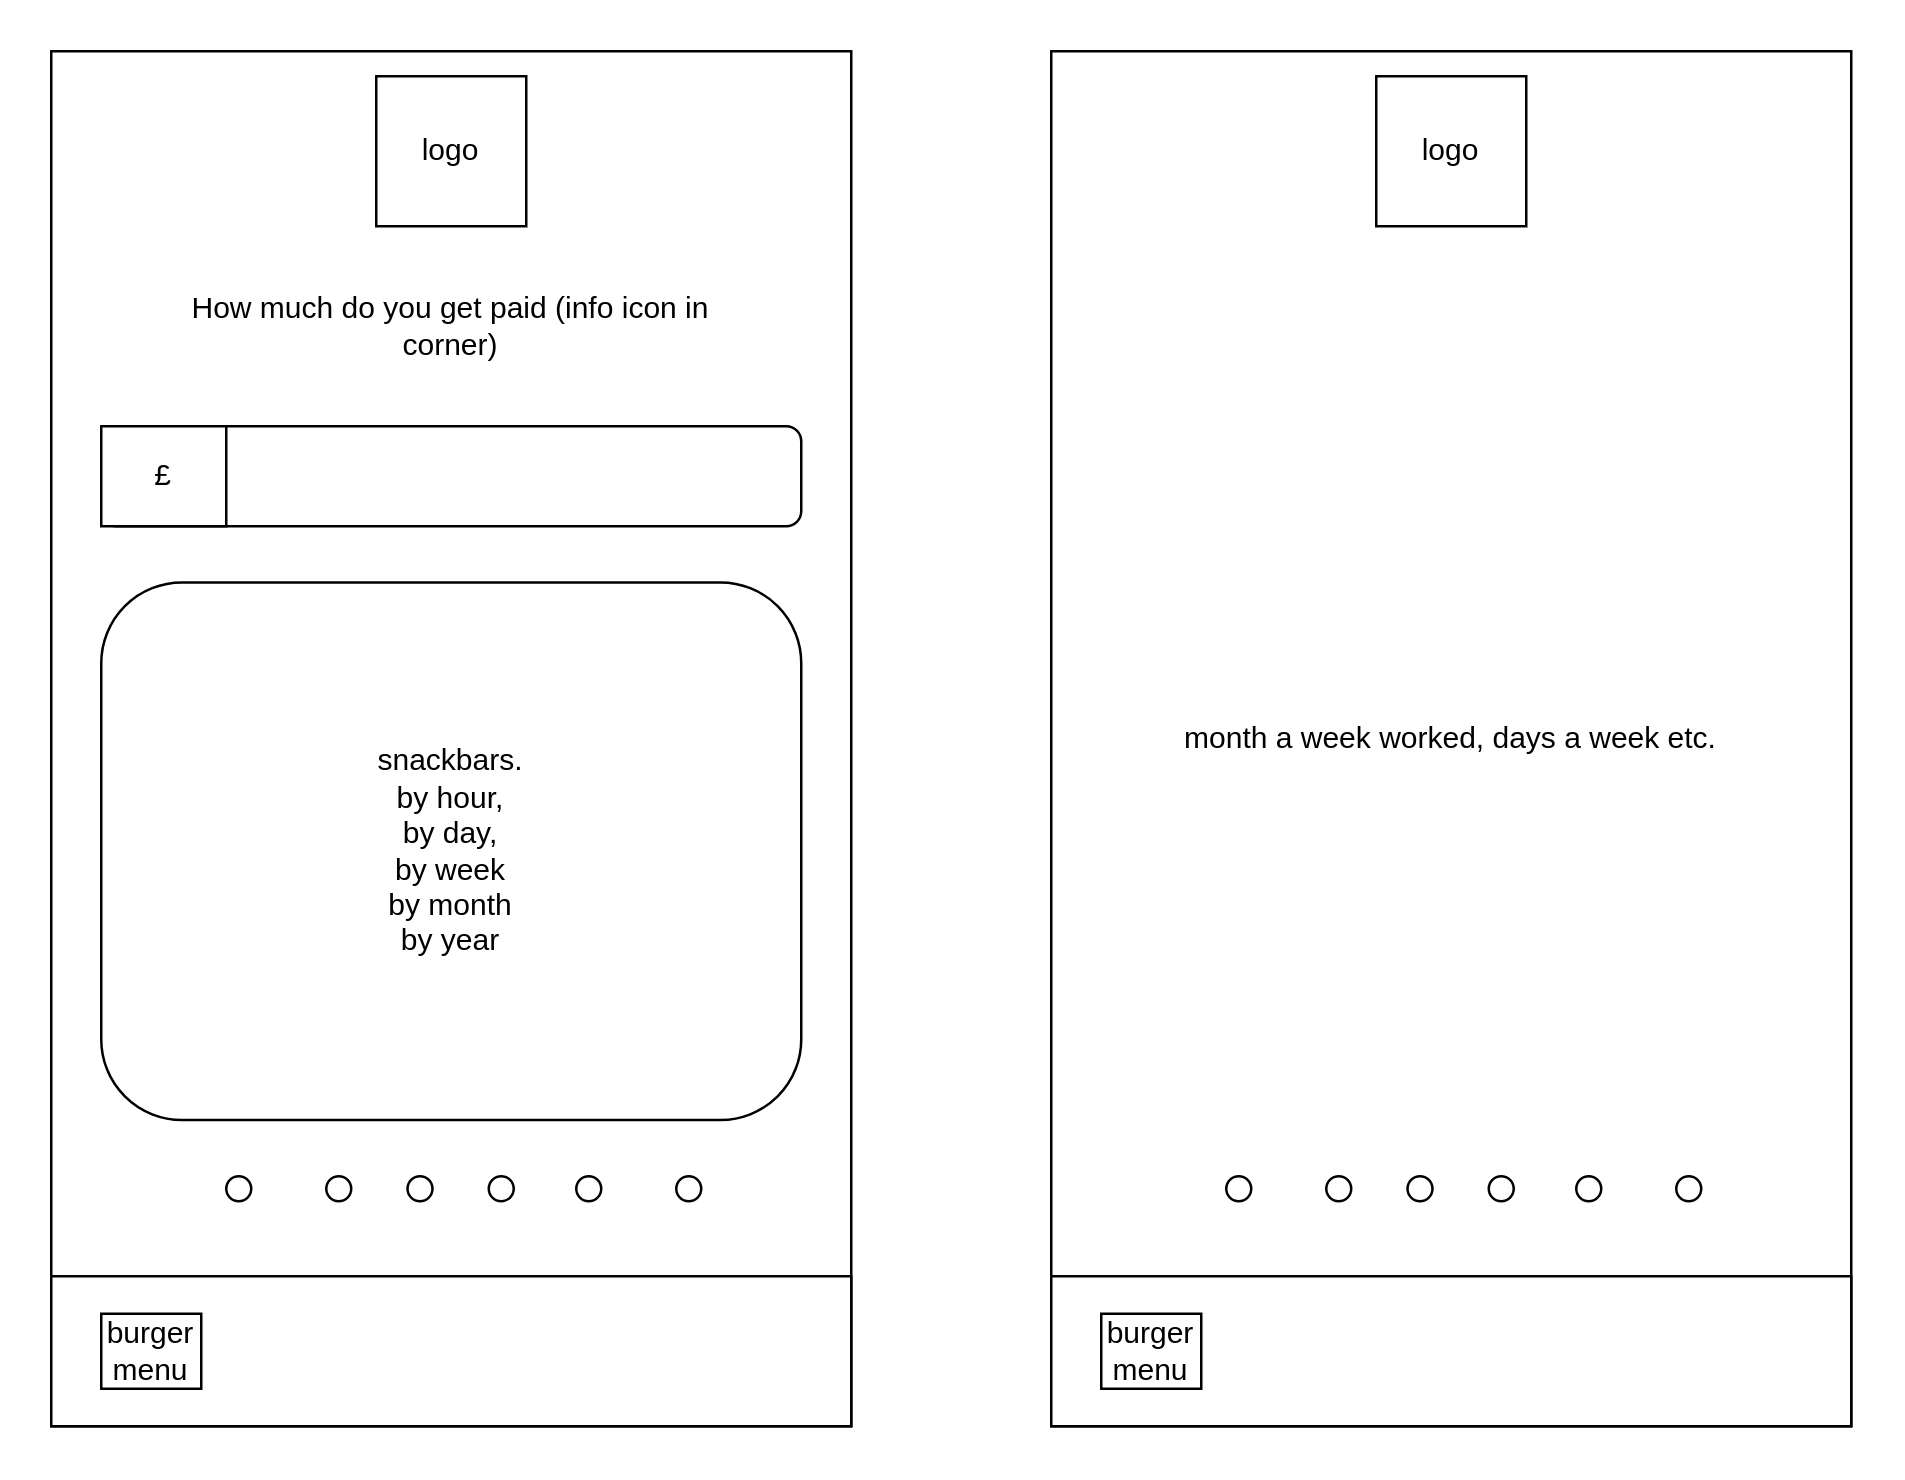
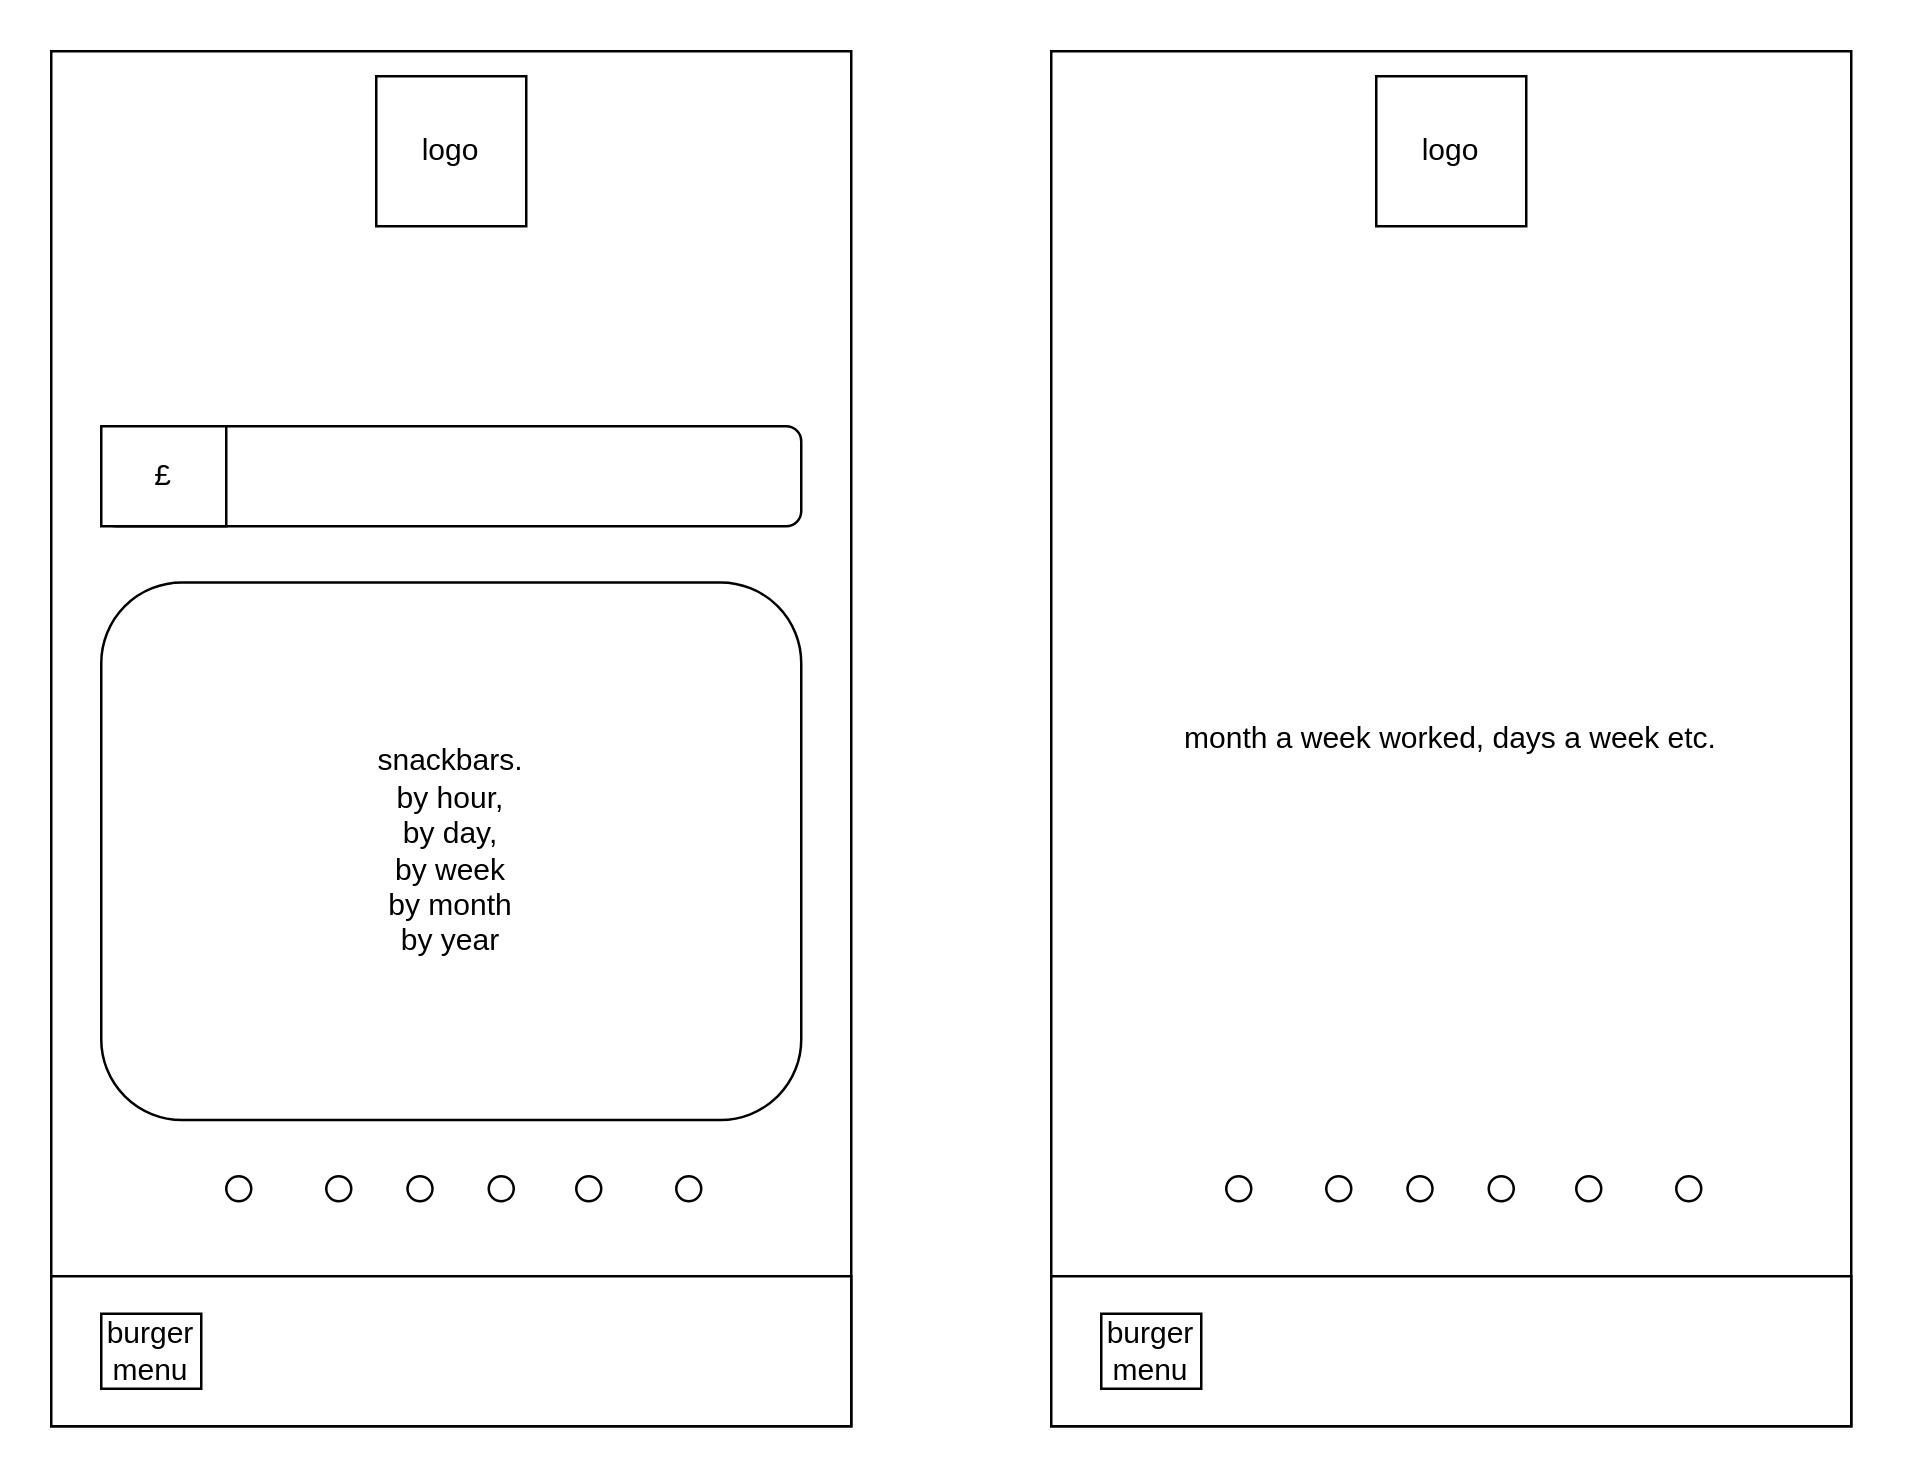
- <mxCell id="25" value="How much do you get paid (info icon in corner)" style="text;html=1;strokeColor=none;fillColor=none;align=center;verticalAlign=middle;whiteSpace=wrap;rounded=0;" vertex="1" parent="1"><mxGeometry x="55" y="120" width="250" height="20" as="geometry" /></mxCell>
